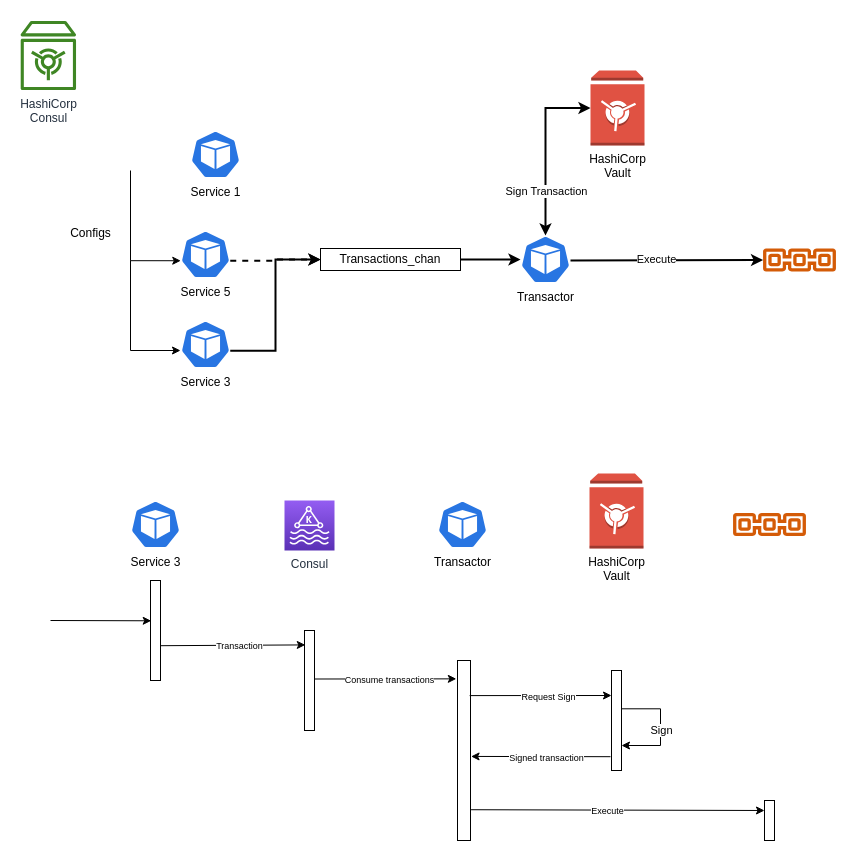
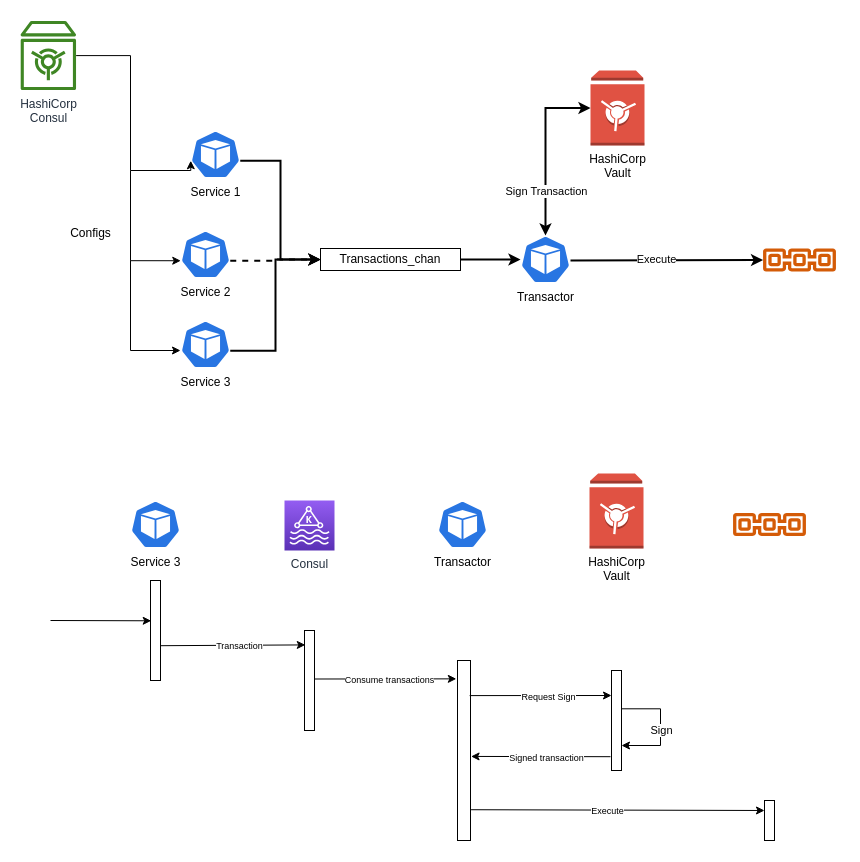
+ <mxCell id="7" value="" style="endArrow=classic;html=1;rounded=0;entryX=0.005;entryY=0.63;entryDx=0;entryDy=0;entryPerimeter=0;edgeStyle=orthogonalEdgeStyle;" edge="1" parent="1" source="6" target="2"><mxGeometry width="50" height="50" relative="1" as="geometry"><mxPoint x="110" y="160" as="sourcePoint" /><mxPoint x="160" y="110" as="targetPoint" /><Array as="points"><mxPoint x="130" y="55" /><mxPoint x="130" y="170" /></Array></mxGeometry></mxCell>
+ <mxCell id="12" value="" style="endArrow=classic;html=1;rounded=0;strokeWidth=2;exitX=0.995;exitY=0.63;exitDx=0;exitDy=0;exitPerimeter=0;entryX=0;entryY=0.5;entryDx=0;entryDy=0;edgeStyle=orthogonalEdgeStyle;" edge="1" parent="1" source="2" target="11"><mxGeometry width="50" height="50" relative="1" as="geometry"><mxPoint x="360" y="190" as="sourcePoint" /><mxPoint x="410" y="140" as="targetPoint" /></mxGeometry></mxCell>
- <mxCell id="3" value="Service 5" style="sketch=0;html=1;dashed=0;whitespace=wrap;fillColor=#2875E2;strokeColor=#ffffff;points=[[0.005,0.63,0],[0.1,0.2,0],[0.9,0.2,0],[0.5,0,0],[0.995,0.63,0],[0.72,0.99,0],[0.5,1,0],[0.28,0.99,0]];verticalLabelPosition=bottom;align=center;verticalAlign=top;shape=mxgraph.kubernetes.icon;prIcon=pod;flipV=0;" vertex="1" parent="1"><mxGeometry x="180" y="230" width="50" height="48" as="geometry" /></mxCell>
+ <mxCell id="3" value="Service 2" style="sketch=0;html=1;dashed=0;whitespace=wrap;fillColor=#2875E2;strokeColor=#ffffff;points=[[0.005,0.63,0],[0.1,0.2,0],[0.9,0.2,0],[0.5,0,0],[0.995,0.63,0],[0.72,0.99,0],[0.5,1,0],[0.28,0.99,0]];verticalLabelPosition=bottom;align=center;verticalAlign=top;shape=mxgraph.kubernetes.icon;prIcon=pod;flipV=0;" vertex="1" parent="1"><mxGeometry x="180" y="230" width="50" height="48" as="geometry" /></mxCell>
